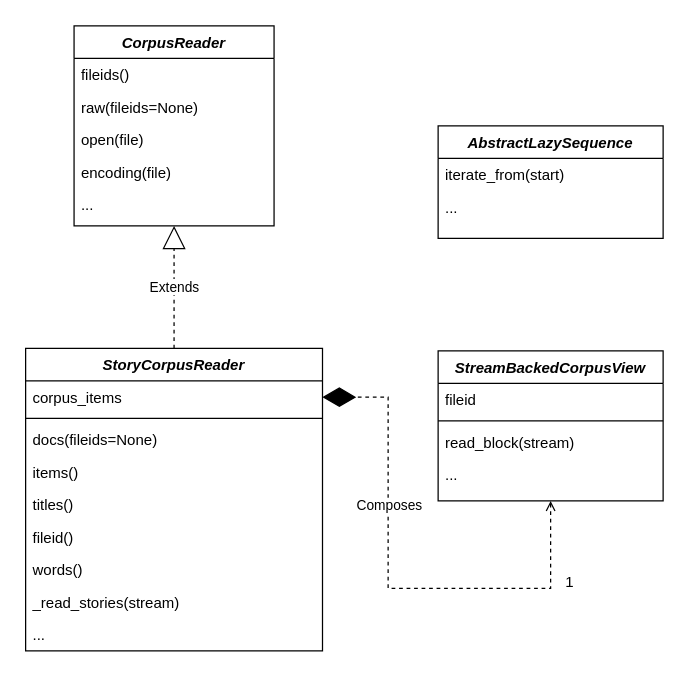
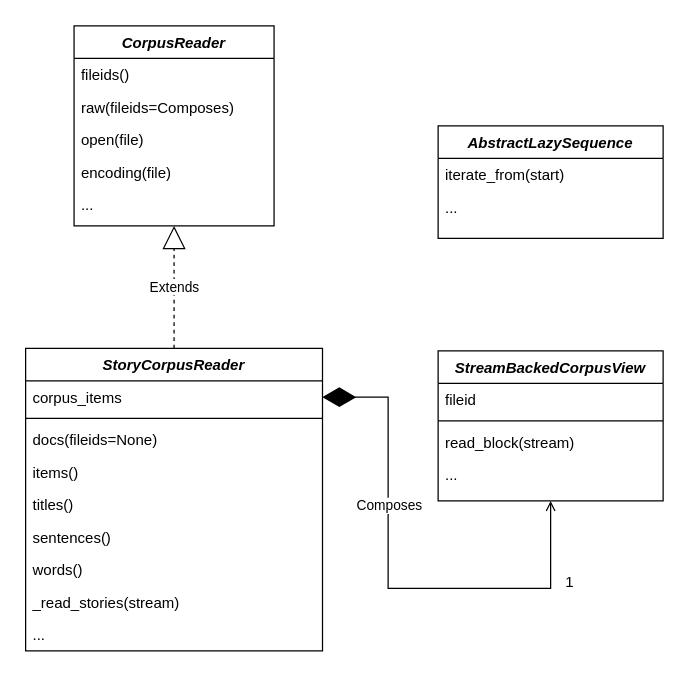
- <mxCell id="4" value="raw(fileids=None)" style="text;align=left;verticalAlign=top;spacingLeft=4;spacingRight=4;overflow=hidden;rotatable=0;points=[[0,0.5],[1,0.5]];portConstraint=eastwest;rounded=0;shadow=0;html=0;" parent="2" vertex="1"><mxGeometry y="52" width="160" height="26" as="geometry" /></mxCell>
+ <mxCell id="4" value="raw(fileids=Composes)" style="text;align=left;verticalAlign=top;spacingLeft=4;spacingRight=4;overflow=hidden;rotatable=0;points=[[0,0.5],[1,0.5]];portConstraint=eastwest;rounded=0;shadow=0;html=0;" parent="2" vertex="1"><mxGeometry y="52" width="160" height="26" as="geometry" /></mxCell>
- <mxCell id="14" value="fileid()" style="text;align=left;verticalAlign=top;spacingLeft=4;spacingRight=4;overflow=hidden;rotatable=0;points=[[0,0.5],[1,0.5]];portConstraint=eastwest;" vertex="1" parent="8"><mxGeometry y="138" width="237.5" height="26" as="geometry" /></mxCell>
+ <mxCell id="14" value="sentences()" style="text;align=left;verticalAlign=top;spacingLeft=4;spacingRight=4;overflow=hidden;rotatable=0;points=[[0,0.5],[1,0.5]];portConstraint=eastwest;" vertex="1" parent="8"><mxGeometry y="138" width="237.5" height="26" as="geometry" /></mxCell>
- <mxCell id="27" value="" style="endArrow=diamondThin;endFill=1;endSize=24;html=1;rounded=0;entryX=1;entryY=0.5;entryDx=0;entryDy=0;exitX=0.5;exitY=1;exitDx=0;exitDy=0;startArrow=open;startFill=0;dashed=1;" edge="1" parent="1" source="18" target="9"><mxGeometry width="160" relative="1" as="geometry"><mxPoint x="510" y="700" as="sourcePoint" /><mxPoint x="670" y="700" as="targetPoint" /><Array as="points"><mxPoint x="440" y="470" /><mxPoint x="310" y="470" /><mxPoint x="310" y="317" /></Array></mxGeometry></mxCell>
+ <mxCell id="27" value="" style="endArrow=diamondThin;endFill=1;endSize=24;html=1;rounded=0;entryX=1;entryY=0.5;entryDx=0;entryDy=0;exitX=0.5;exitY=1;exitDx=0;exitDy=0;startArrow=open;startFill=0;" edge="1" parent="1" source="18" target="9"><mxGeometry width="160" relative="1" as="geometry"><mxPoint x="510" y="700" as="sourcePoint" /><mxPoint x="670" y="700" as="targetPoint" /><Array as="points"><mxPoint x="440" y="470" /><mxPoint x="310" y="470" /><mxPoint x="310" y="317" /></Array></mxGeometry></mxCell>
